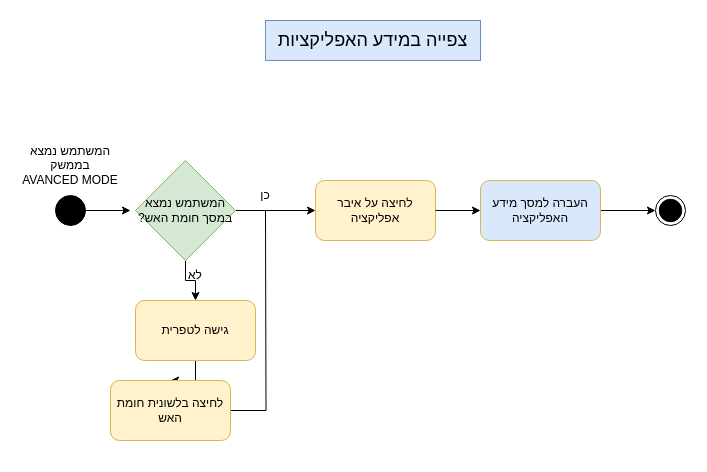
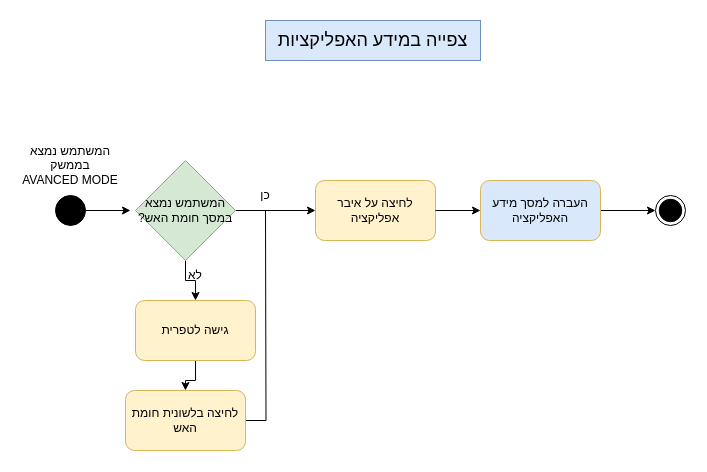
- <mxCell id="15" value="לחיצה בלשונית חומת האש" style="rounded=1;whiteSpace=wrap;html=1;fillColor=#fff2cc;strokeColor=#d6b656;align=center;textDirection=rtl;" vertex="1" parent="1"><mxGeometry x="110" y="380" width="120" height="60" as="geometry" /></mxCell>
+ <mxCell id="15" value="לחיצה בלשונית חומת האש" style="rounded=1;whiteSpace=wrap;html=1;fillColor=#fff2cc;strokeColor=#d6b656;align=center;textDirection=rtl;" vertex="1" parent="1"><mxGeometry x="125" y="390" width="120" height="60" as="geometry" /></mxCell>
